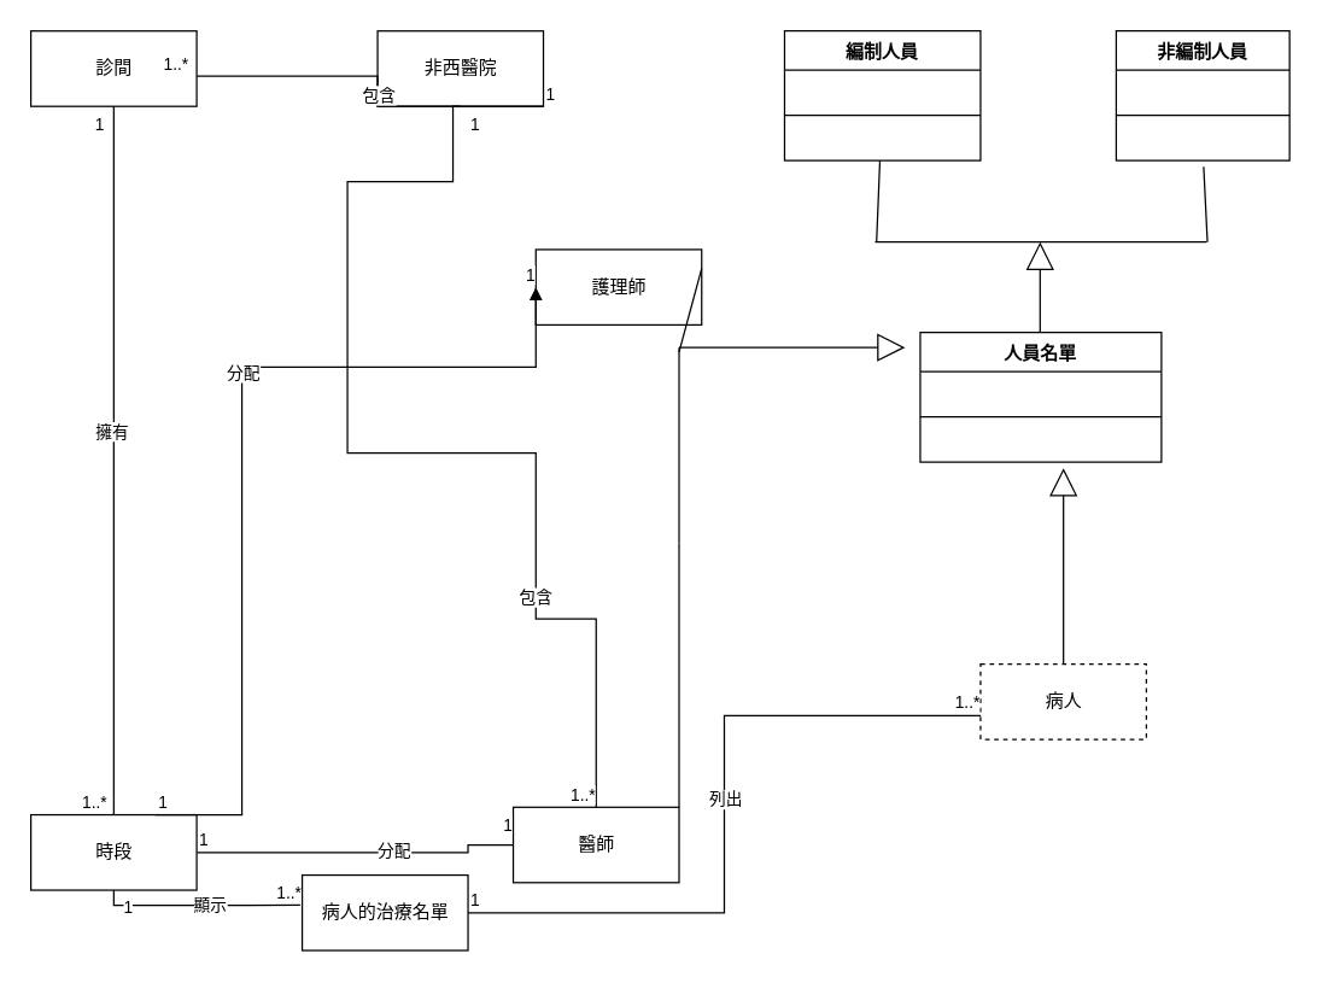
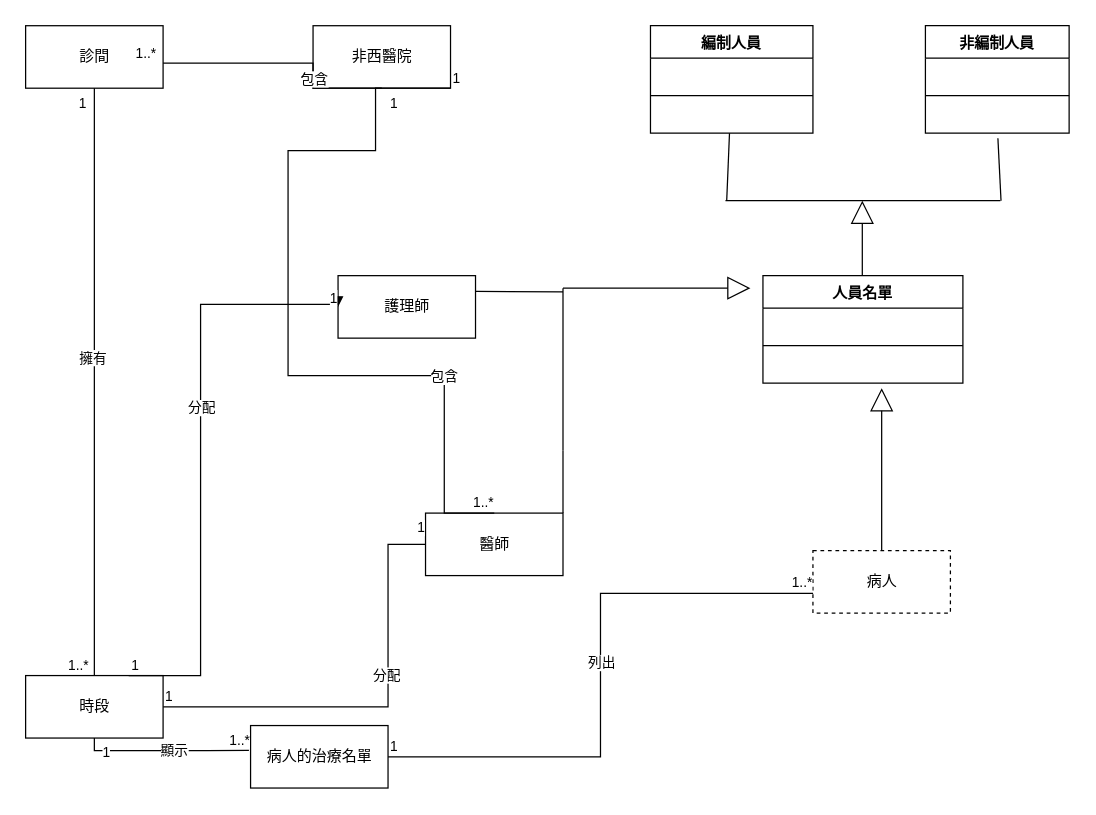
- <mxCell id="33" value="護理師" style="html=1;" parent="1" vertex="1"><mxGeometry x="355" y="165" width="110" height="50" as="geometry" /></mxCell>
+ <mxCell id="33" value="護理師" style="html=1;" parent="1" vertex="1"><mxGeometry x="270" y="220" width="110" height="50" as="geometry" /></mxCell>
- <mxCell id="16" value="醫師" style="html=1;" parent="1" vertex="1"><mxGeometry x="340" y="535" width="110" height="50" as="geometry" /></mxCell>
+ <mxCell id="16" value="醫師" style="html=1;" parent="1" vertex="1"><mxGeometry x="340" y="410" width="110" height="50" as="geometry" /></mxCell>
